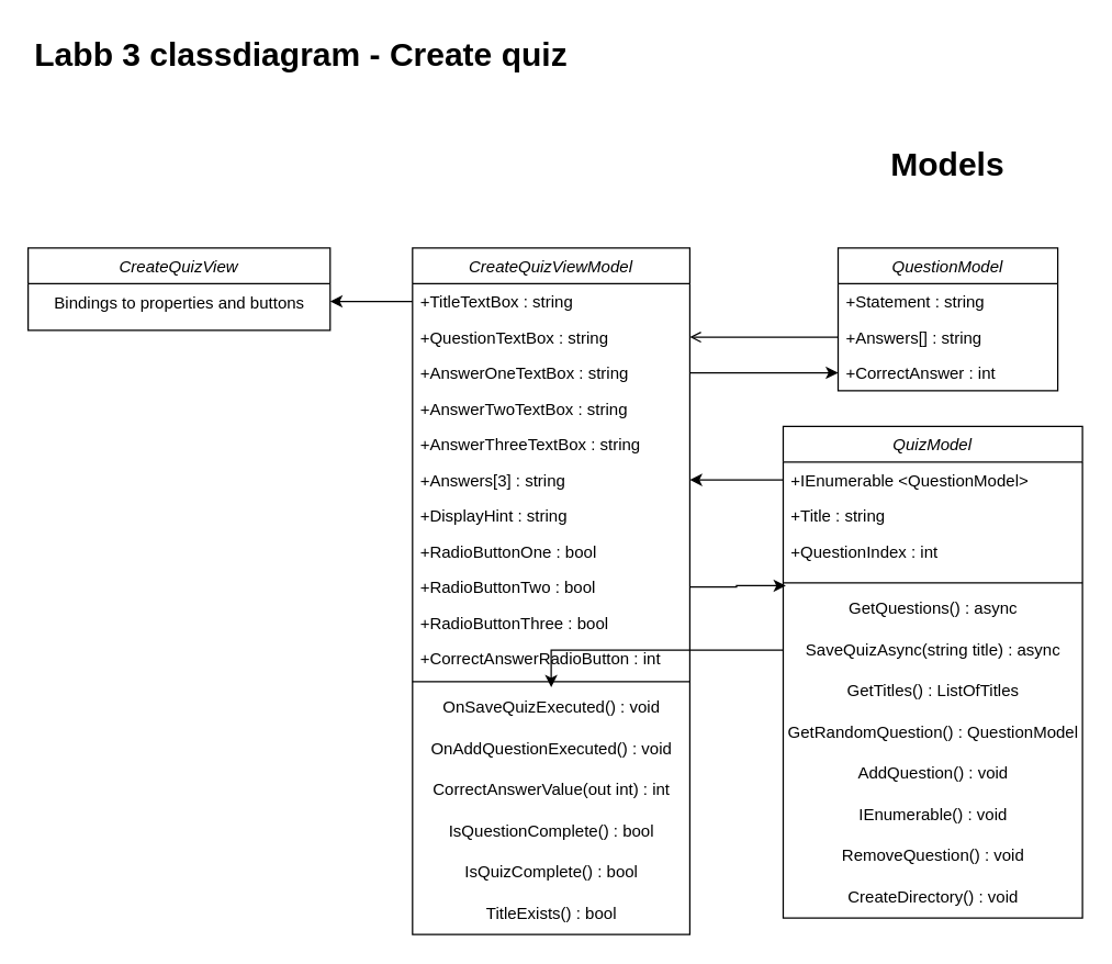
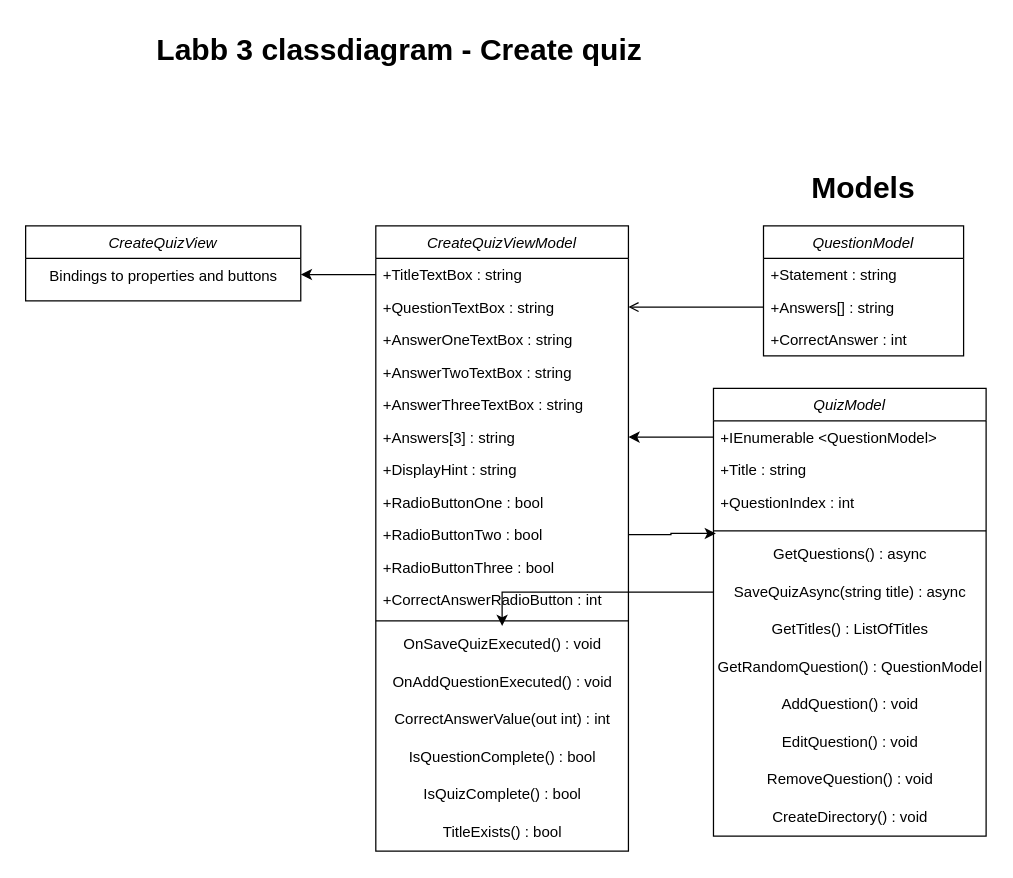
- <mxCell id="6" value="&lt;h1&gt;Labb 3 classdiagram - Create quiz&lt;/h1&gt;" style="text;html=1;strokeColor=none;fillColor=none;spacing=5;spacingTop=-20;whiteSpace=wrap;overflow=hidden;rounded=0;" vertex="1" parent="1"><mxGeometry x="20" y="20" width="650" height="50" as="geometry" /></mxCell>
+ <mxCell id="6" value="&lt;h1&gt;Labb 3 classdiagram - Create quiz&lt;/h1&gt;" style="text;html=1;strokeColor=none;fillColor=none;spacing=5;spacingTop=-20;whiteSpace=wrap;overflow=hidden;rounded=0;" vertex="1" parent="1"><mxGeometry x="120" y="20" width="650" height="50" as="geometry" /></mxCell>
- <mxCell id="7" value="&lt;h1&gt;Models&lt;/h1&gt;" style="text;html=1;strokeColor=none;fillColor=none;spacing=5;spacingTop=-20;whiteSpace=wrap;overflow=hidden;rounded=0;align=center;" vertex="1" parent="1"><mxGeometry x="640" y="100" width="100" height="40" as="geometry" /></mxCell>
+ <mxCell id="7" value="&lt;h1&gt;Models&lt;/h1&gt;" style="text;html=1;strokeColor=none;fillColor=none;spacing=5;spacingTop=-20;whiteSpace=wrap;overflow=hidden;rounded=0;align=center;" vertex="1" parent="1"><mxGeometry x="640" y="130" width="100" height="40" as="geometry" /></mxCell>
- <mxCell id="40" style="edgeStyle=orthogonalEdgeStyle;rounded=0;orthogonalLoop=1;jettySize=auto;html=1;entryX=0;entryY=0.5;entryDx=0;entryDy=0;" edge="1" parent="1" source="24" target="5"><mxGeometry relative="1" as="geometry" /></mxCell>
- <mxCell id="18" value="IEnumerable()&amp;nbsp;: void" style="text;html=1;align=center;verticalAlign=middle;resizable=0;points=[];autosize=1;strokeColor=none;fillColor=none;" vertex="1" parent="8"><mxGeometry y="268" width="218" height="30" as="geometry" /></mxCell>
+ <mxCell id="18" value="EditQuestion()&amp;nbsp;: void" style="text;html=1;align=center;verticalAlign=middle;resizable=0;points=[];autosize=1;strokeColor=none;fillColor=none;" vertex="1" parent="8"><mxGeometry y="268" width="218" height="30" as="geometry" /></mxCell>
